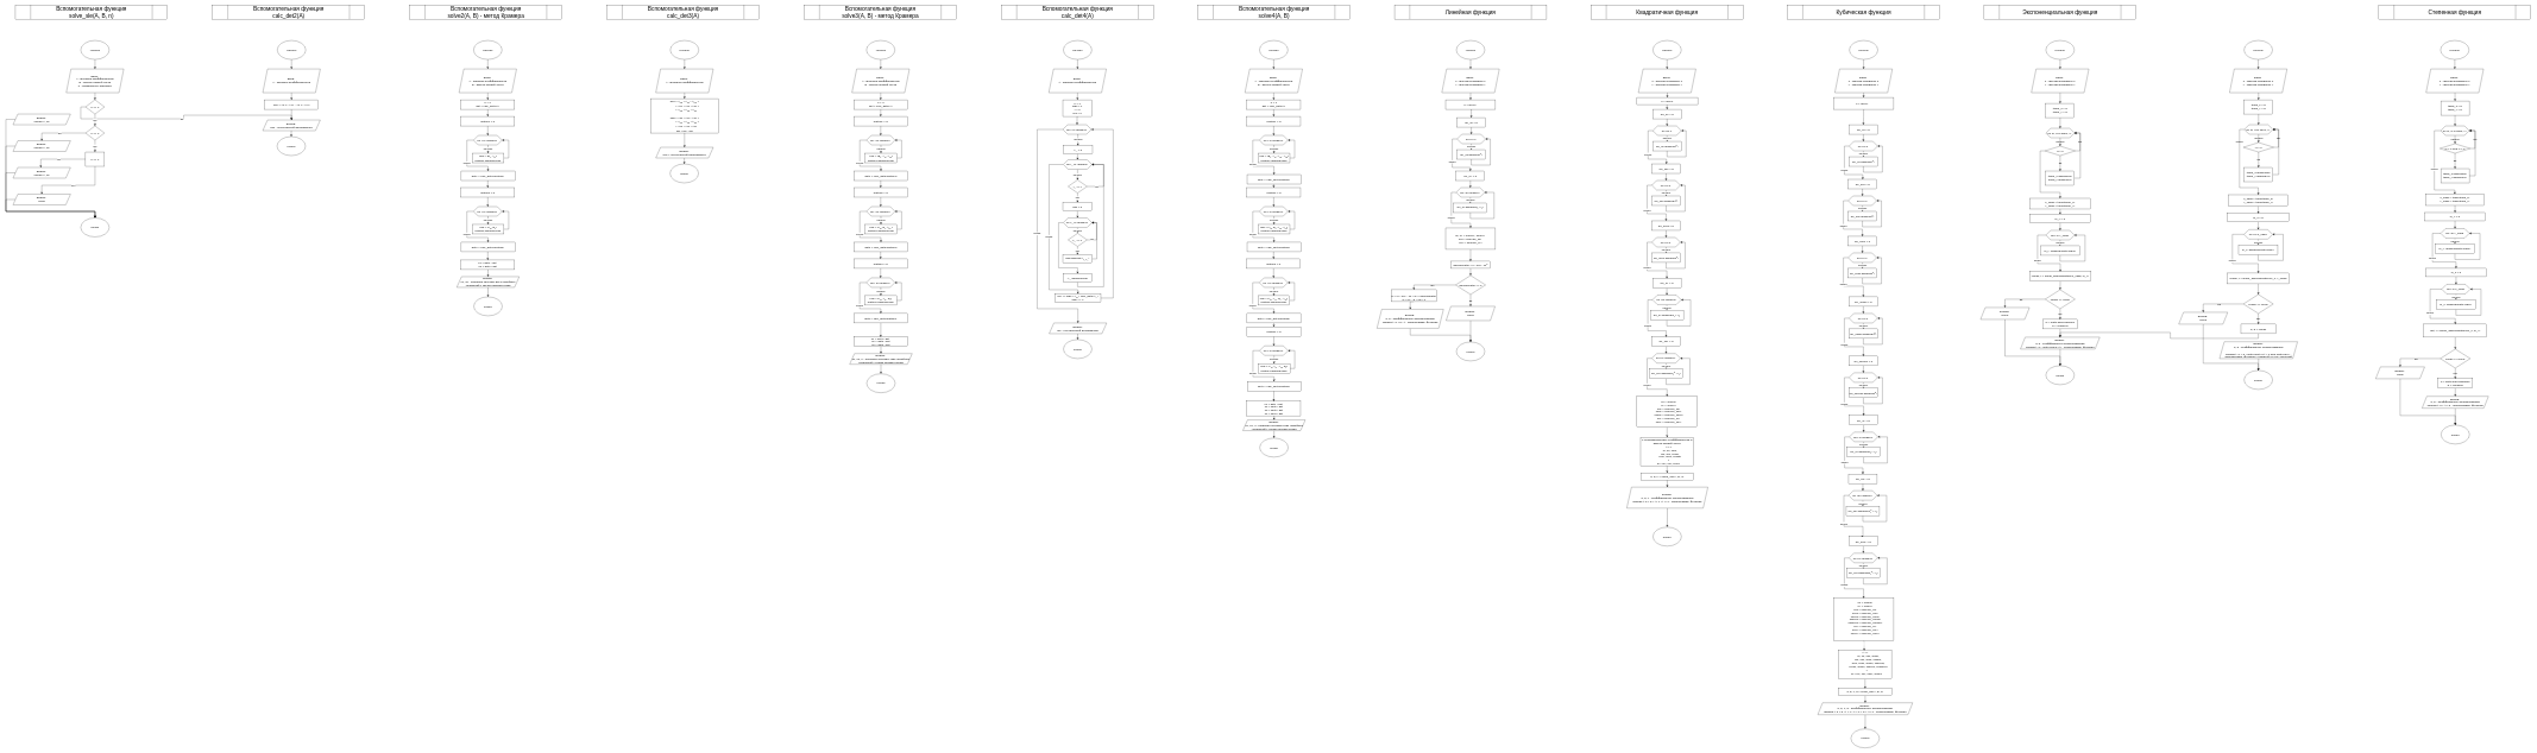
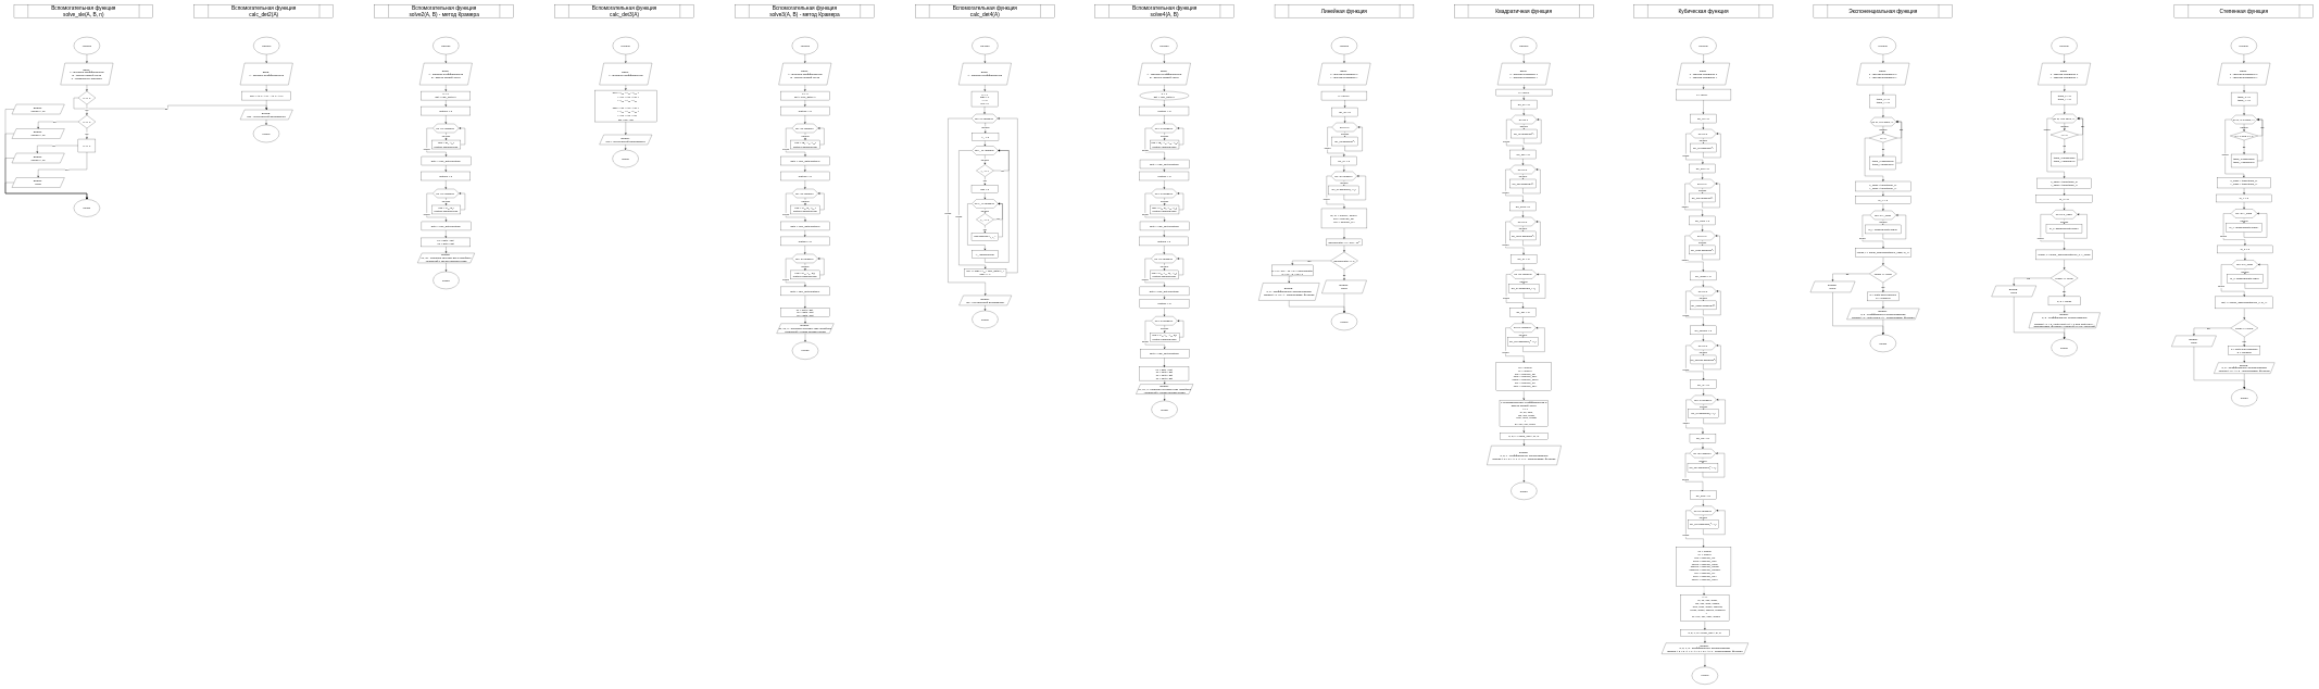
- <mxCell id="405" value="&lt;div&gt;n = 4&lt;/div&gt;&lt;div&gt;det = calc_det4(A)&lt;/div&gt;" style="rounded=0;whiteSpace=wrap;html=1;labelBackgroundColor=none;" vertex="1" parent="1"><mxGeometry x="5242.5" y="420" width="226" height="40" as="geometry" /></mxCell>
+ <mxCell id="405" value="&lt;div&gt;n = 4&lt;/div&gt;&lt;div&gt;det = calc_det4(A)&lt;/div&gt;" style="ellipse;whiteSpace=wrap;html=1;labelBackgroundColor=none;" vertex="1" parent="1"><mxGeometry x="5242.5" y="420" width="226" height="40" as="geometry" /></mxCell>
- <mxCell id="63" style="edgeStyle=orthogonalEdgeStyle;rounded=0;orthogonalLoop=1;jettySize=auto;html=1;exitX=0.5;exitY=1;exitDx=0;exitDy=0;labelBackgroundColor=none;fontColor=default;" parent="1" source="64" target="231" edge="1"><mxGeometry relative="1" as="geometry" /></mxCell>
+ <mxCell id="63" style="edgeStyle=orthogonalEdgeStyle;rounded=0;orthogonalLoop=1;jettySize=auto;html=1;exitX=0.5;exitY=1;exitDx=0;exitDy=0;entryX=0.5;entryY=0;entryDx=0;entryDy=0;labelBackgroundColor=none;fontColor=default;" parent="1" source="64" target="61" edge="1"><mxGeometry relative="1" as="geometry" /></mxCell>
- <mxCell id="206" value="arr_xxxxxx.append(i&lt;sup&gt;6&lt;/sup&gt;)" style="rounded=0;whiteSpace=wrap;html=1;" vertex="1" parent="1"><mxGeometry x="7777.16" y="1635" width="120" height="40" as="geometry" /></mxCell>
+ <mxCell id="206" value="arr_xxxxxx.append(i&lt;sup&gt;6&lt;/sup&gt;)" style="whiteSpace=wrap;html=1;rounded=1;" vertex="1" parent="1"><mxGeometry x="7777.16" y="1635" width="120" height="40" as="geometry" /></mxCell>
